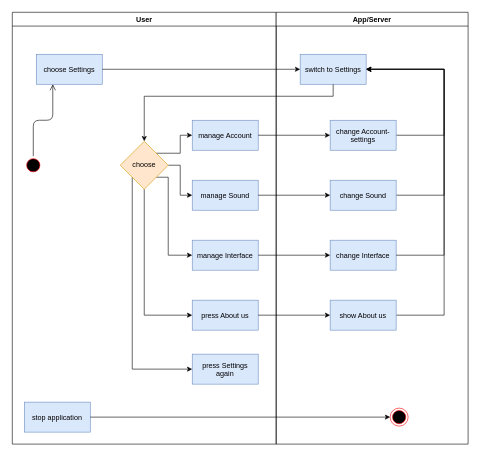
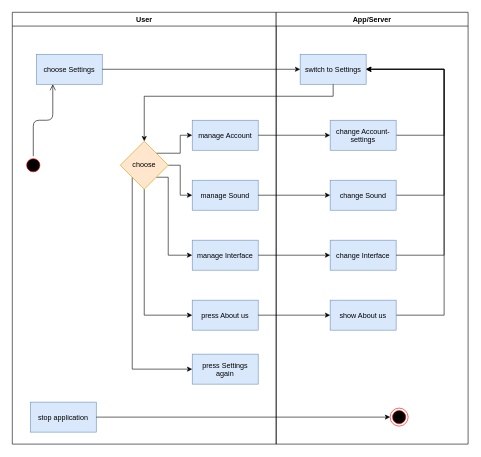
- <mxCell id="12" value="stop application" style="fillColor=#dae8fc;strokeColor=#6c8ebf;" parent="2" vertex="1"><mxGeometry x="20" y="650" width="110" height="50" as="geometry" /></mxCell>
+ <mxCell id="12" value="stop application" style="fillColor=#dae8fc;strokeColor=#6c8ebf;" parent="2" vertex="1"><mxGeometry x="30" y="650" width="110" height="50" as="geometry" /></mxCell>
